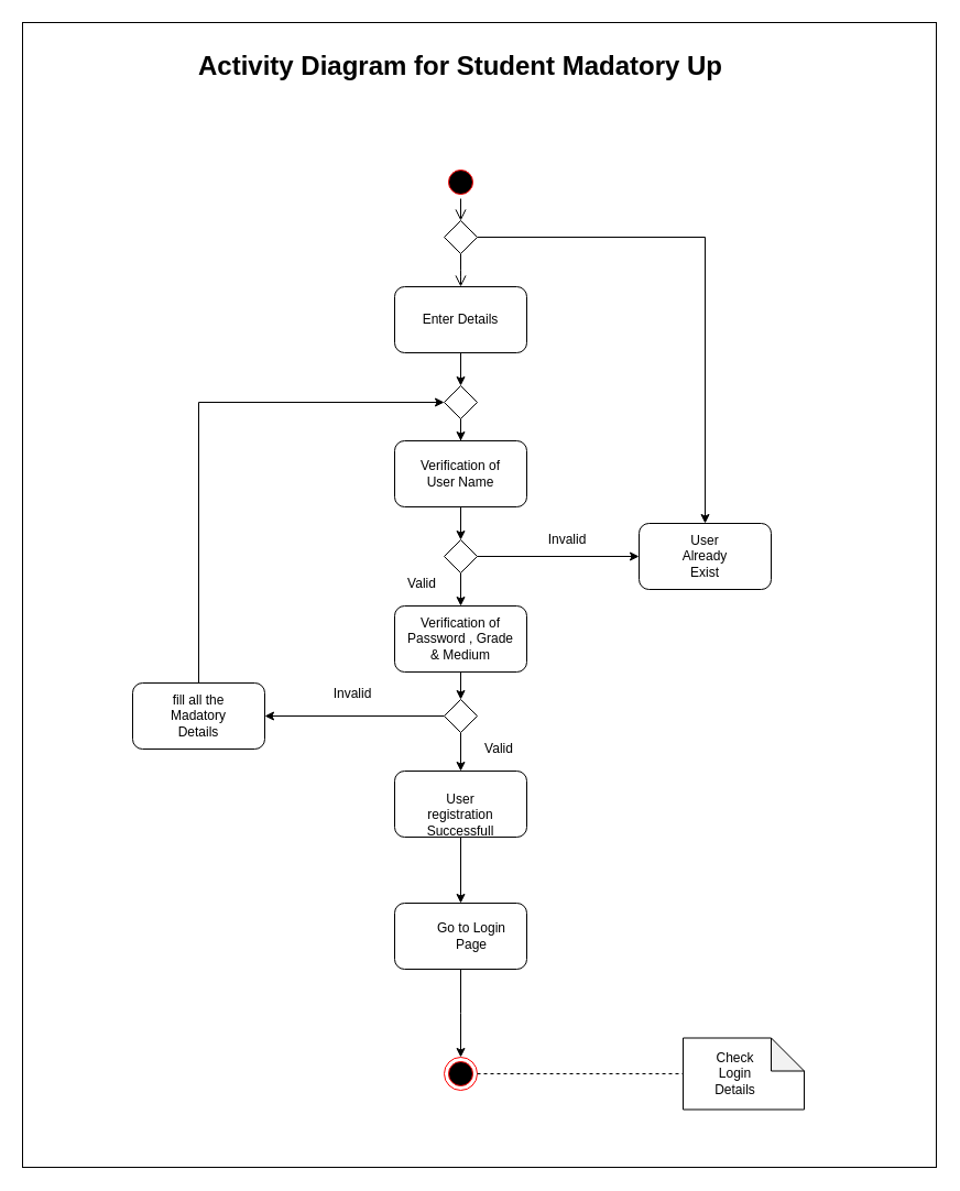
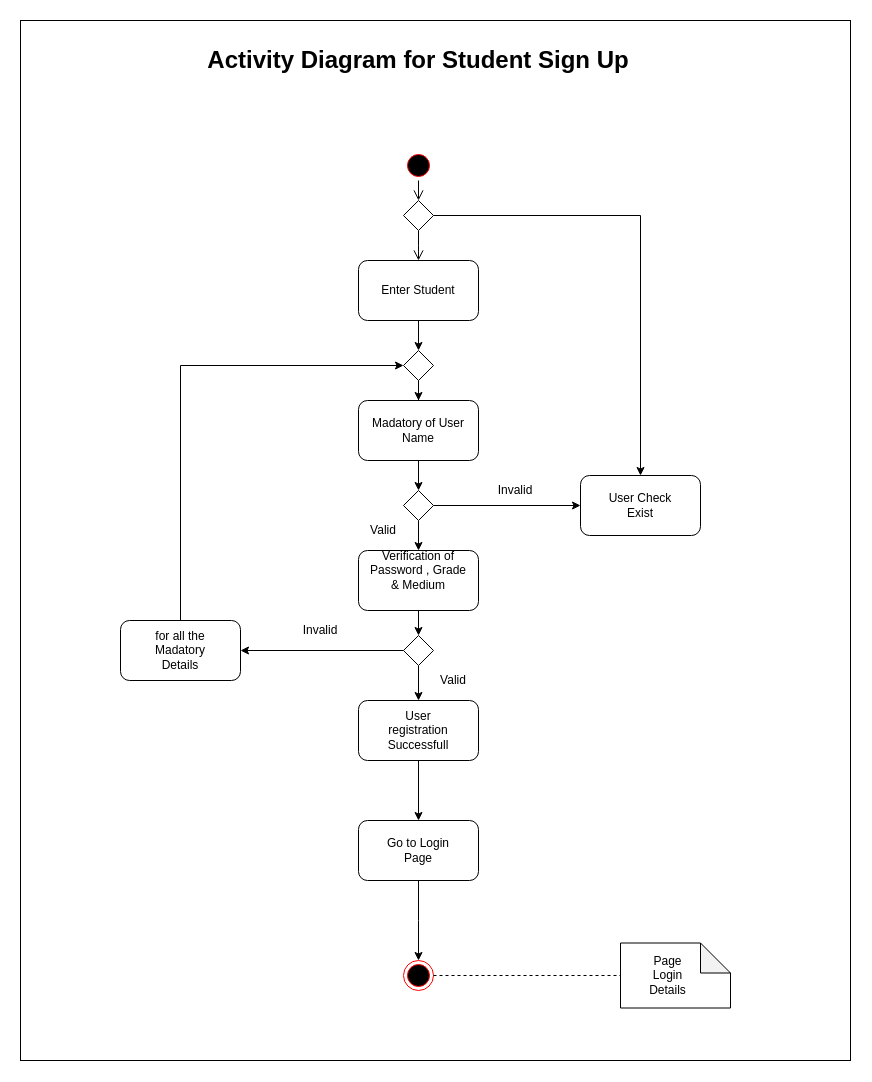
- <mxCell id="44" value="&lt;font style=&quot;font-size: 24px&quot;&gt;&lt;b&gt;Activity Diagram for Student Madatory Up&lt;/b&gt;&lt;/font&gt;" style="text;html=1;strokeColor=none;fillColor=none;align=center;verticalAlign=middle;whiteSpace=wrap;rounded=0;" vertex="1" parent="1"><mxGeometry x="43" y="40" width="750" height="40" as="geometry" /></mxCell>
+ <mxCell id="44" value="&lt;font style=&quot;font-size: 24px&quot;&gt;&lt;b&gt;Activity Diagram for Student Sign Up&lt;/b&gt;&lt;/font&gt;" style="text;html=1;strokeColor=none;fillColor=none;align=center;verticalAlign=middle;whiteSpace=wrap;rounded=0;" vertex="1" parent="1"><mxGeometry x="43" y="40" width="750" height="40" as="geometry" /></mxCell>
- <mxCell id="27" value="Enter Details" style="text;html=1;strokeColor=none;fillColor=none;align=center;verticalAlign=middle;whiteSpace=wrap;rounded=0;" vertex="1" parent="1"><mxGeometry x="373" y="280" width="90" height="20" as="geometry" /></mxCell>
+ <mxCell id="27" value="Enter Student" style="text;html=1;strokeColor=none;fillColor=none;align=center;verticalAlign=middle;whiteSpace=wrap;rounded=0;" vertex="1" parent="1"><mxGeometry x="373" y="280" width="90" height="20" as="geometry" /></mxCell>
- <mxCell id="28" value="Verification of User Name" style="text;html=1;strokeColor=none;fillColor=none;align=center;verticalAlign=middle;whiteSpace=wrap;rounded=0;" vertex="1" parent="1"><mxGeometry x="368" y="420" width="100" height="20" as="geometry" /></mxCell>
+ <mxCell id="28" value="Madatory of User Name" style="text;html=1;strokeColor=none;fillColor=none;align=center;verticalAlign=middle;whiteSpace=wrap;rounded=0;" vertex="1" parent="1"><mxGeometry x="368" y="420" width="100" height="20" as="geometry" /></mxCell>
- <mxCell id="33" value="User Already Exist" style="text;html=1;strokeColor=none;fillColor=none;align=center;verticalAlign=middle;whiteSpace=wrap;rounded=0;" vertex="1" parent="1"><mxGeometry x="605" y="495" width="70" height="20" as="geometry" /></mxCell>
+ <mxCell id="33" value="User Check Exist" style="text;html=1;strokeColor=none;fillColor=none;align=center;verticalAlign=middle;whiteSpace=wrap;rounded=0;" vertex="1" parent="1"><mxGeometry x="605" y="495" width="70" height="20" as="geometry" /></mxCell>
- <mxCell id="29" value="Verification of Password , Grade &amp;amp; Medium" style="text;html=1;strokeColor=none;fillColor=none;align=center;verticalAlign=middle;whiteSpace=wrap;rounded=0;" vertex="1" parent="1"><mxGeometry x="368" y="570" width="100" height="20" as="geometry" /></mxCell>
+ <mxCell id="29" value="Verification of Password , Grade &amp;amp; Medium" style="text;html=1;strokeColor=none;fillColor=none;align=center;verticalAlign=middle;whiteSpace=wrap;rounded=0;" vertex="1" parent="1"><mxGeometry x="368" y="560" width="100" height="20" as="geometry" /></mxCell>
- <mxCell id="36" value="fill all the Madatory Details" style="text;html=1;strokeColor=none;fillColor=none;align=center;verticalAlign=middle;whiteSpace=wrap;rounded=0;" vertex="1" parent="1"><mxGeometry x="145" y="640" width="70" height="20" as="geometry" /></mxCell>
+ <mxCell id="36" value="for all the Madatory Details" style="text;html=1;strokeColor=none;fillColor=none;align=center;verticalAlign=middle;whiteSpace=wrap;rounded=0;" vertex="1" parent="1"><mxGeometry x="145" y="640" width="70" height="20" as="geometry" /></mxCell>
- <mxCell id="30" value="User registration Successfull" style="text;html=1;strokeColor=none;fillColor=none;align=center;verticalAlign=middle;whiteSpace=wrap;rounded=0;" vertex="1" parent="1"><mxGeometry x="373" y="730" width="90" height="20" as="geometry" /></mxCell>
+ <mxCell id="30" value="User registration Successfull" style="text;html=1;strokeColor=none;fillColor=none;align=center;verticalAlign=middle;whiteSpace=wrap;rounded=0;" vertex="1" parent="1"><mxGeometry x="373" y="720" width="90" height="20" as="geometry" /></mxCell>
- <mxCell id="31" value="Go to Login Page" style="text;html=1;strokeColor=none;fillColor=none;align=center;verticalAlign=middle;whiteSpace=wrap;rounded=0;" vertex="1" parent="1"><mxGeometry x="383" y="840" width="90" height="20" as="geometry" /></mxCell>
+ <mxCell id="31" value="Go to Login Page" style="text;html=1;strokeColor=none;fillColor=none;align=center;verticalAlign=middle;whiteSpace=wrap;rounded=0;" vertex="1" parent="1"><mxGeometry x="373" y="840" width="90" height="20" as="geometry" /></mxCell>
- <mxCell id="38" value="Check Login Details" style="text;html=1;strokeColor=none;fillColor=none;align=center;verticalAlign=middle;whiteSpace=wrap;rounded=0;" vertex="1" parent="1"><mxGeometry x="640" y="965" width="55" height="20" as="geometry" /></mxCell>
+ <mxCell id="38" value="Page Login Details" style="text;html=1;strokeColor=none;fillColor=none;align=center;verticalAlign=middle;whiteSpace=wrap;rounded=0;" vertex="1" parent="1"><mxGeometry x="640" y="965" width="55" height="20" as="geometry" /></mxCell>
